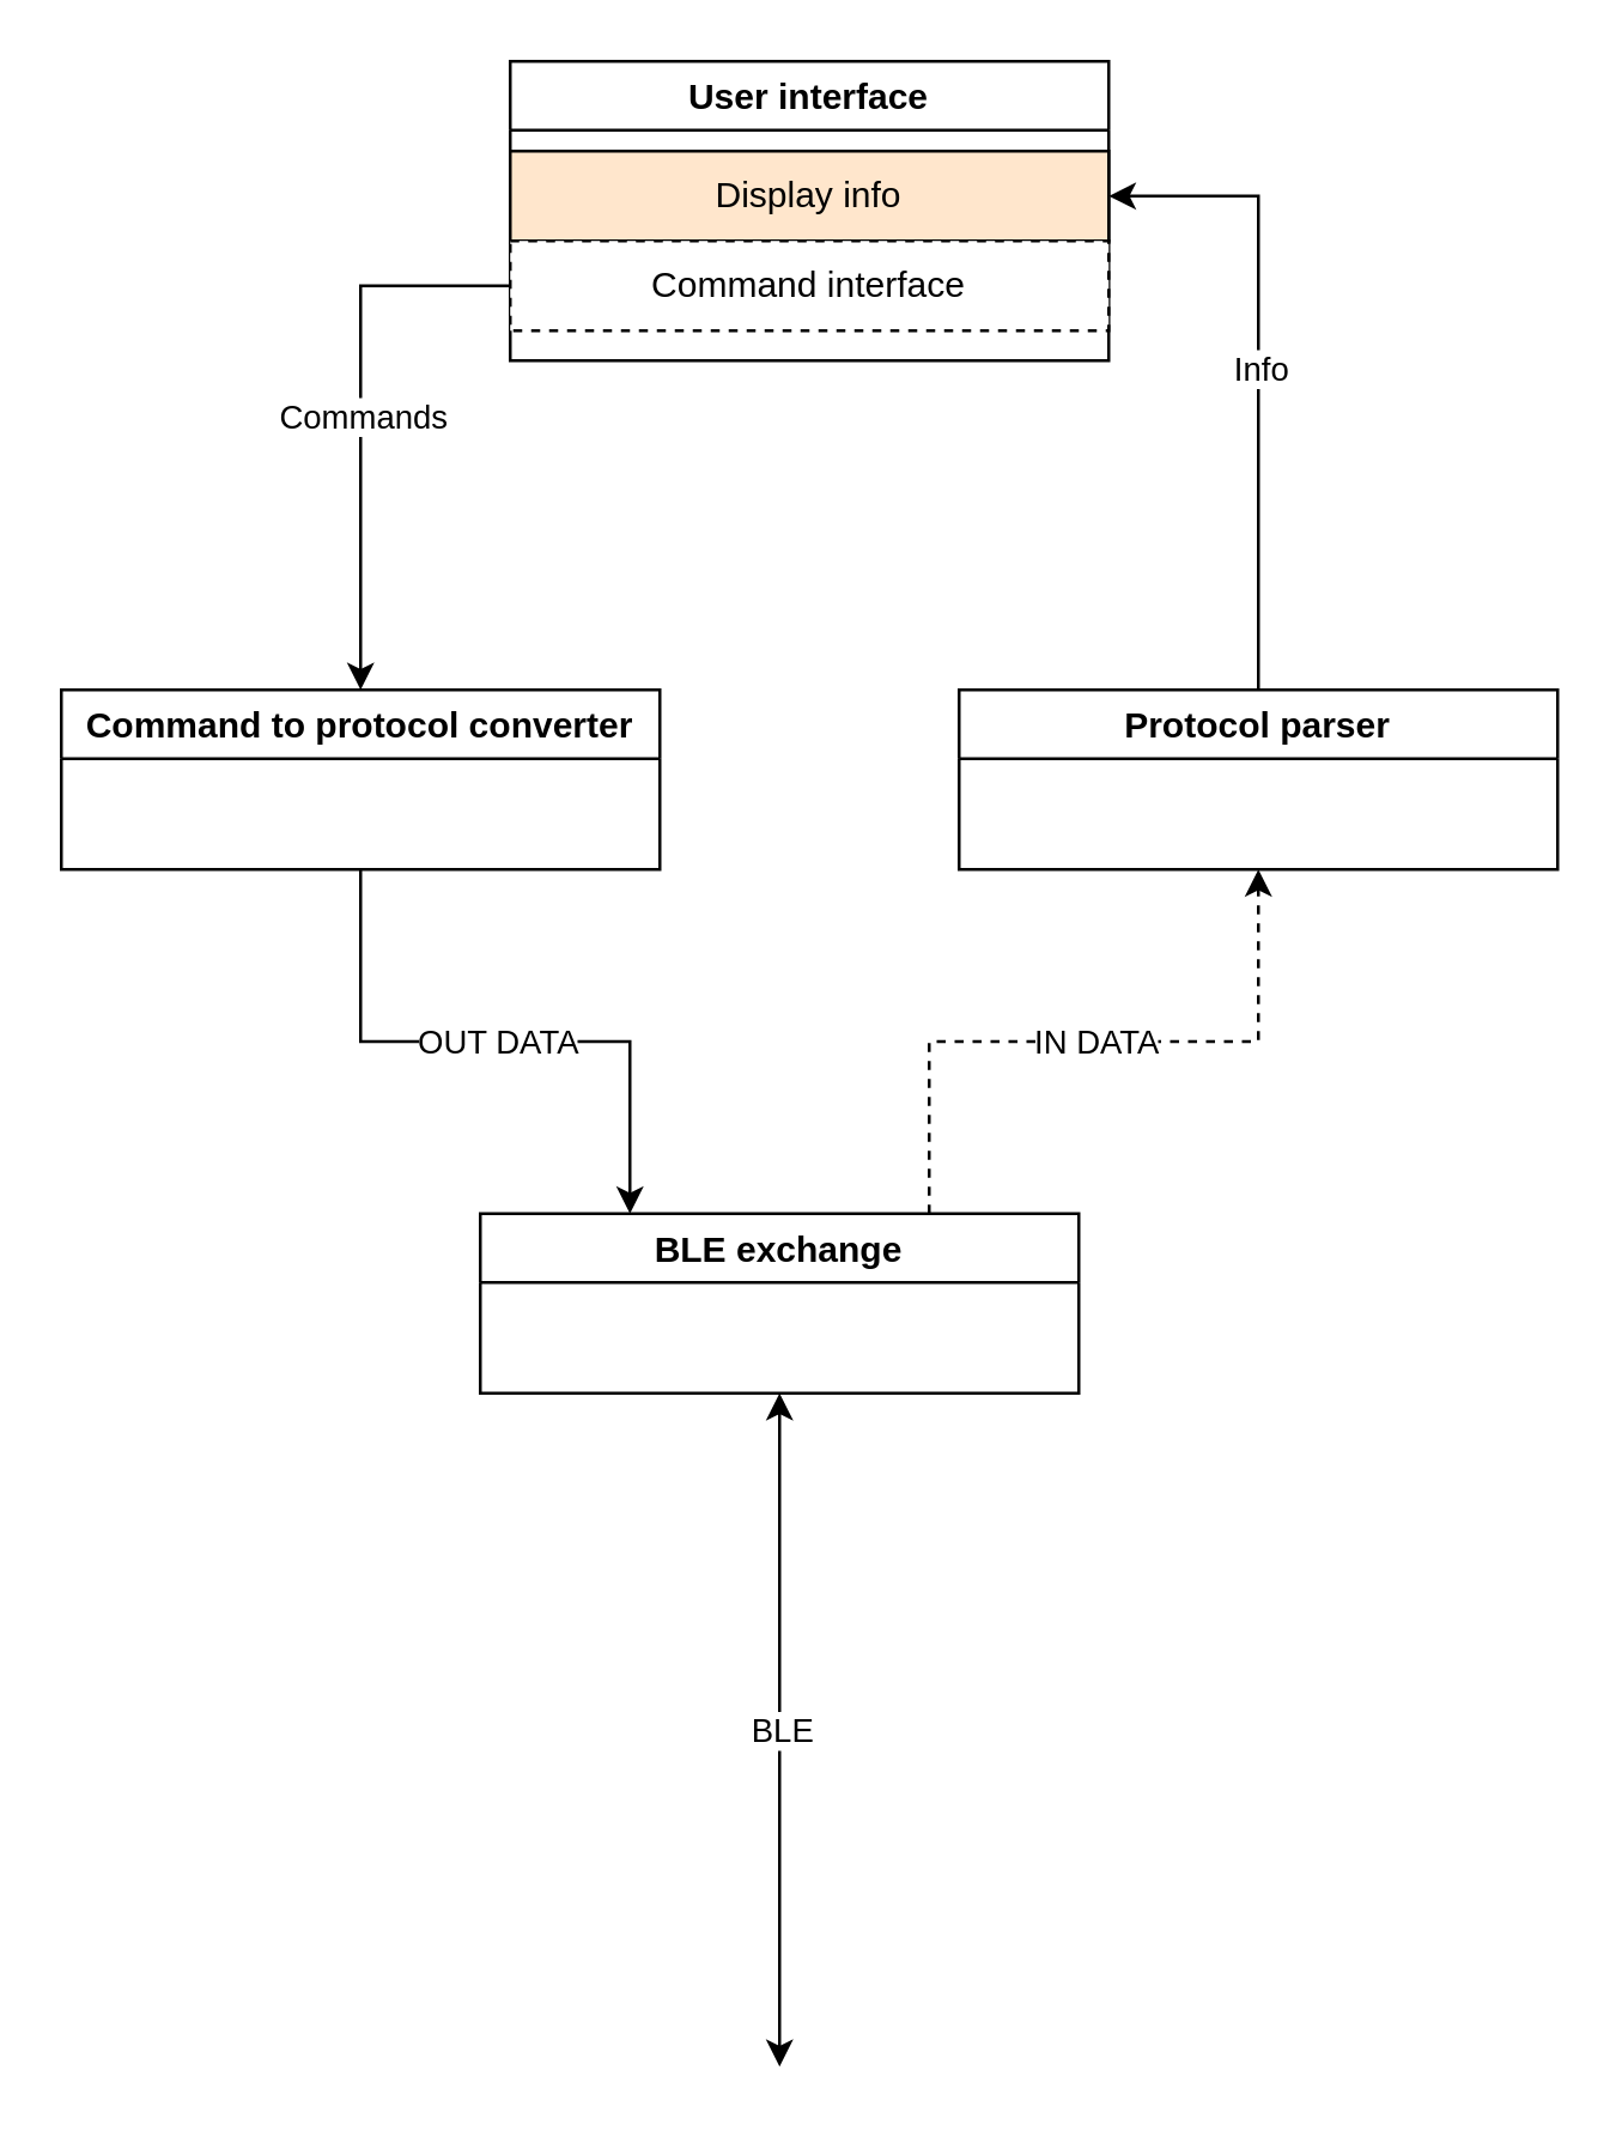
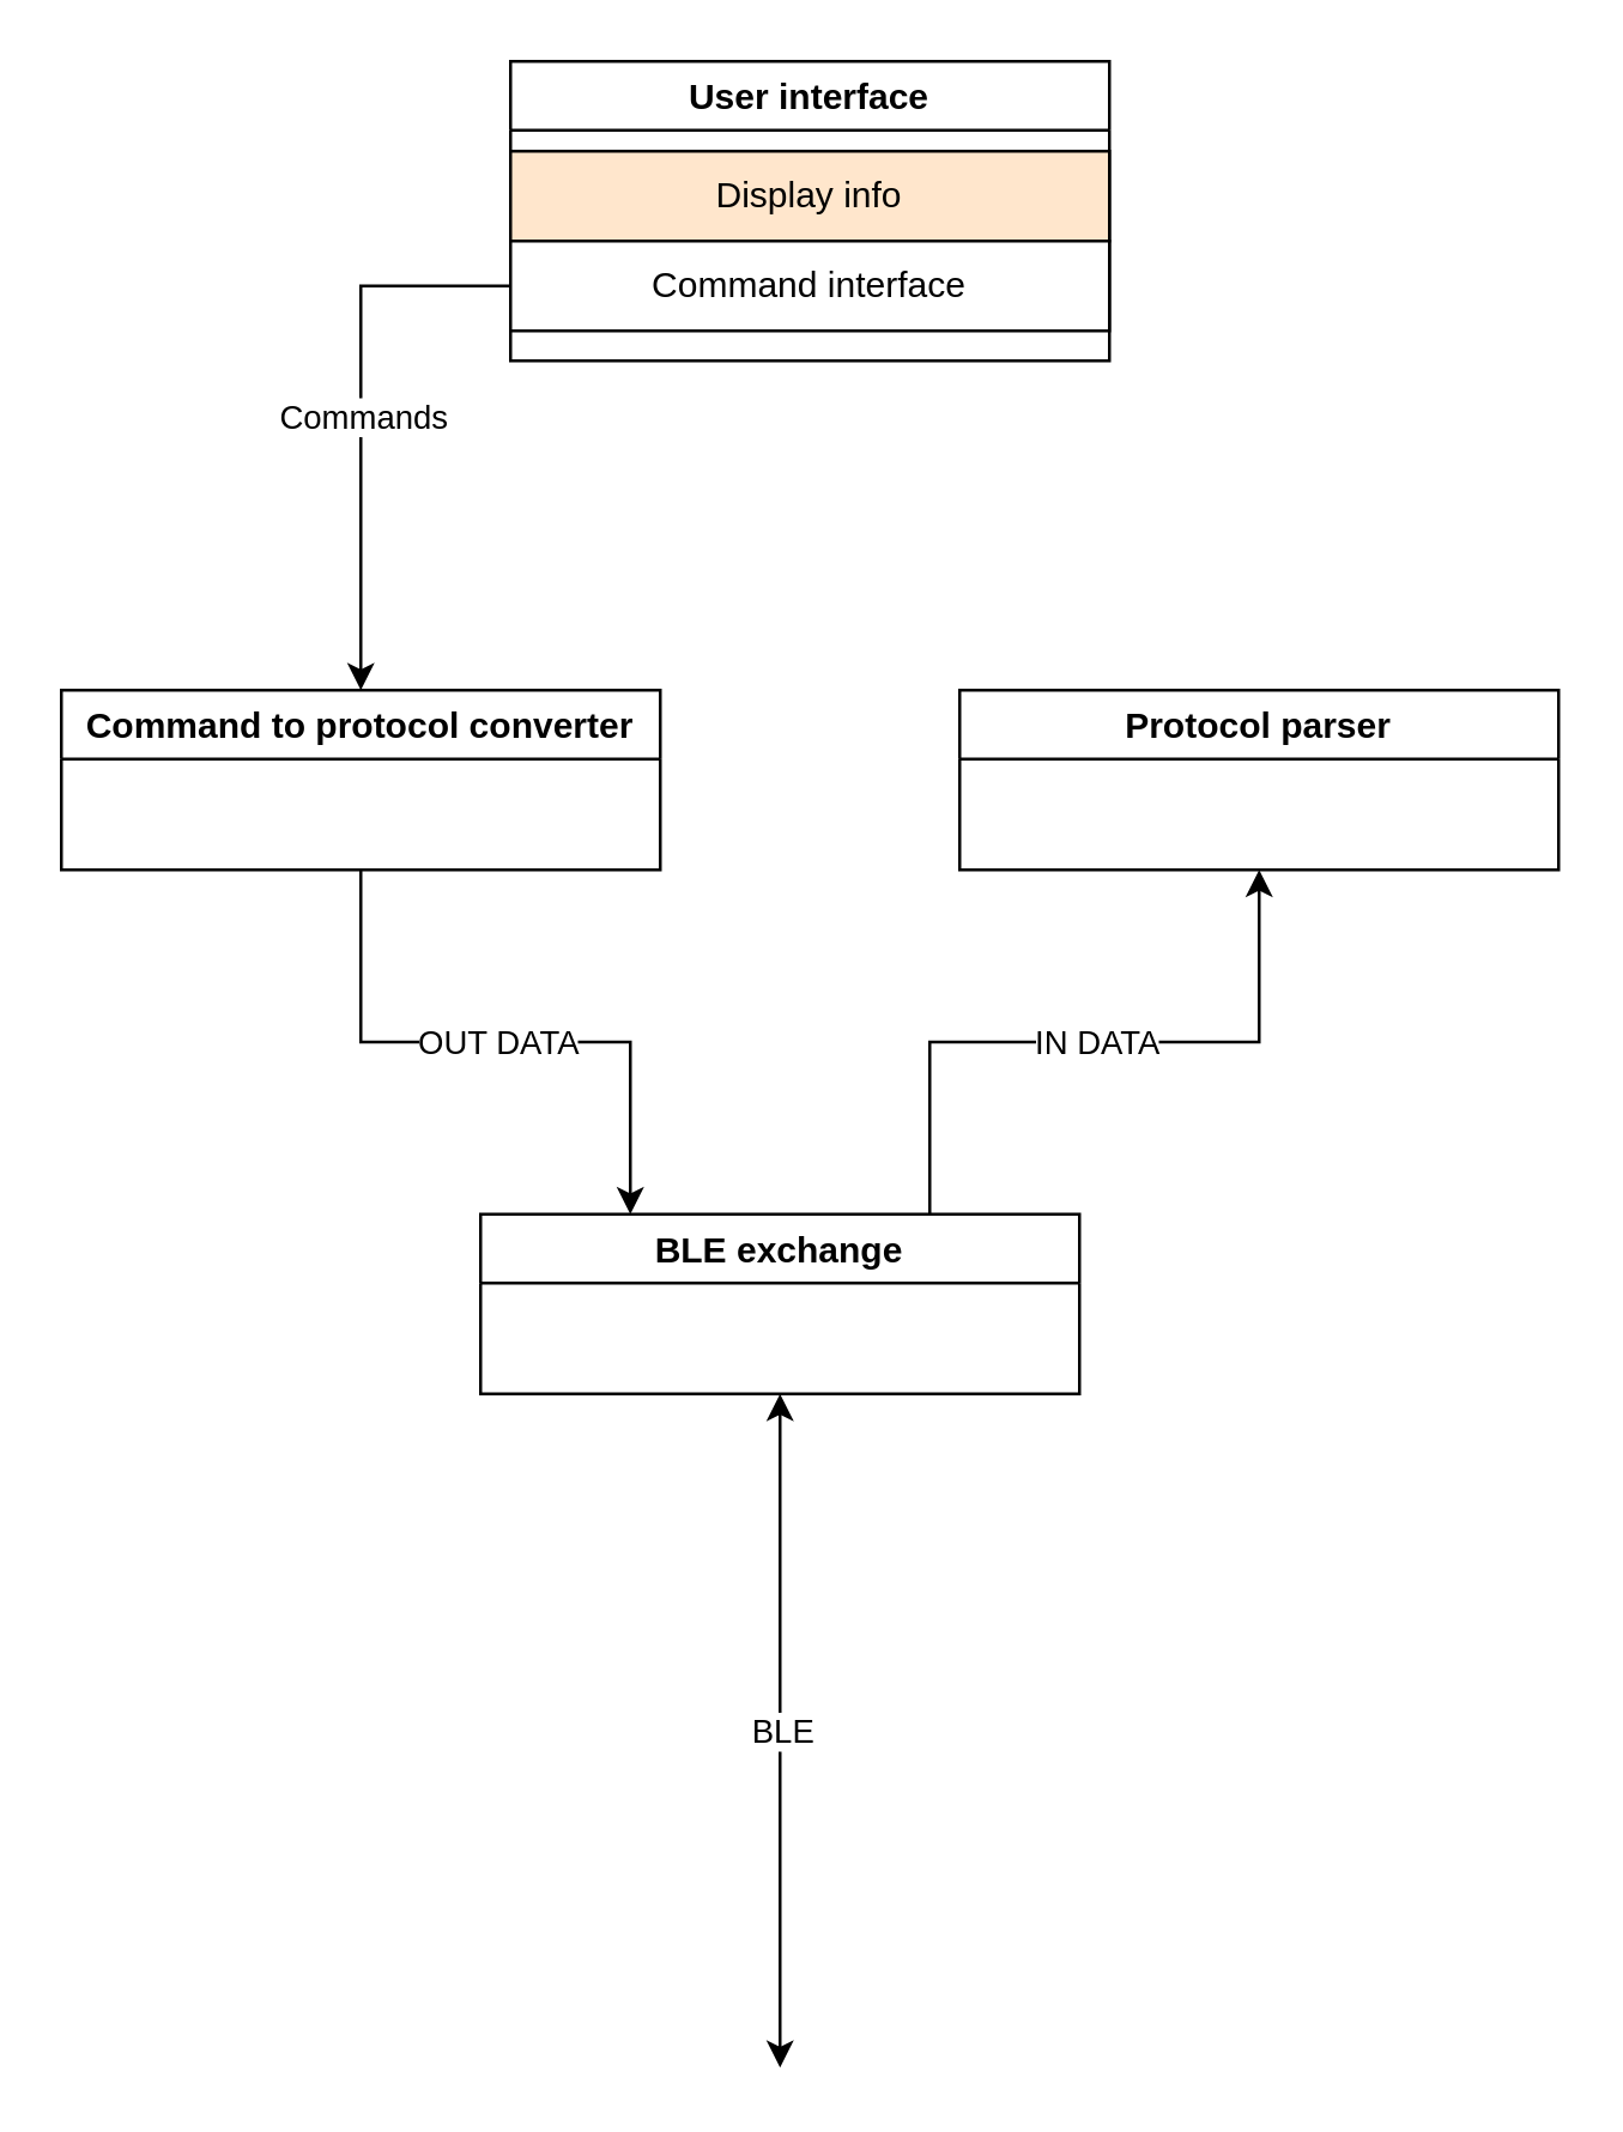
- <mxCell id="4" value="Command interface" style="whiteSpace=wrap;html=1;dashed=1;" vertex="1" parent="2"><mxGeometry y="60" width="200" height="30" as="geometry" /></mxCell>
+ <mxCell id="4" value="Command interface" style="whiteSpace=wrap;html=1;" vertex="1" parent="2"><mxGeometry y="60" width="200" height="30" as="geometry" /></mxCell>
- <mxCell id="9" value="" style="endArrow=classic;html=1;rounded=0;edgeStyle=orthogonalEdgeStyle;entryX=1;entryY=0.5;entryDx=0;entryDy=0;exitX=0.5;exitY=0;exitDx=0;exitDy=0;" edge="1" parent="1" source="8" target="3"><mxGeometry relative="1" as="geometry"><mxPoint x="480" y="50" as="sourcePoint" /><mxPoint x="290" y="230" as="targetPoint" /></mxGeometry></mxCell>
- <mxCell id="10" value="Info" style="edgeLabel;resizable=0;html=1;align=center;verticalAlign=middle;" connectable="0" vertex="1" parent="9"><mxGeometry relative="1" as="geometry" /></mxCell>
- <mxCell id="14" value="" style="endArrow=classic;html=1;rounded=0;edgeStyle=orthogonalEdgeStyle;exitX=0.75;exitY=0;exitDx=0;exitDy=0;entryX=0.5;entryY=1;entryDx=0;entryDy=0;dashed=1;" edge="1" parent="1" source="11" target="8"><mxGeometry relative="1" as="geometry"><mxPoint x="290" y="330" as="sourcePoint" /><mxPoint x="390" y="330" as="targetPoint" /></mxGeometry></mxCell>
+ <mxCell id="14" value="" style="endArrow=classic;html=1;rounded=0;edgeStyle=orthogonalEdgeStyle;exitX=0.75;exitY=0;exitDx=0;exitDy=0;entryX=0.5;entryY=1;entryDx=0;entryDy=0;" edge="1" parent="1" source="11" target="8"><mxGeometry relative="1" as="geometry"><mxPoint x="290" y="330" as="sourcePoint" /><mxPoint x="390" y="330" as="targetPoint" /></mxGeometry></mxCell>
